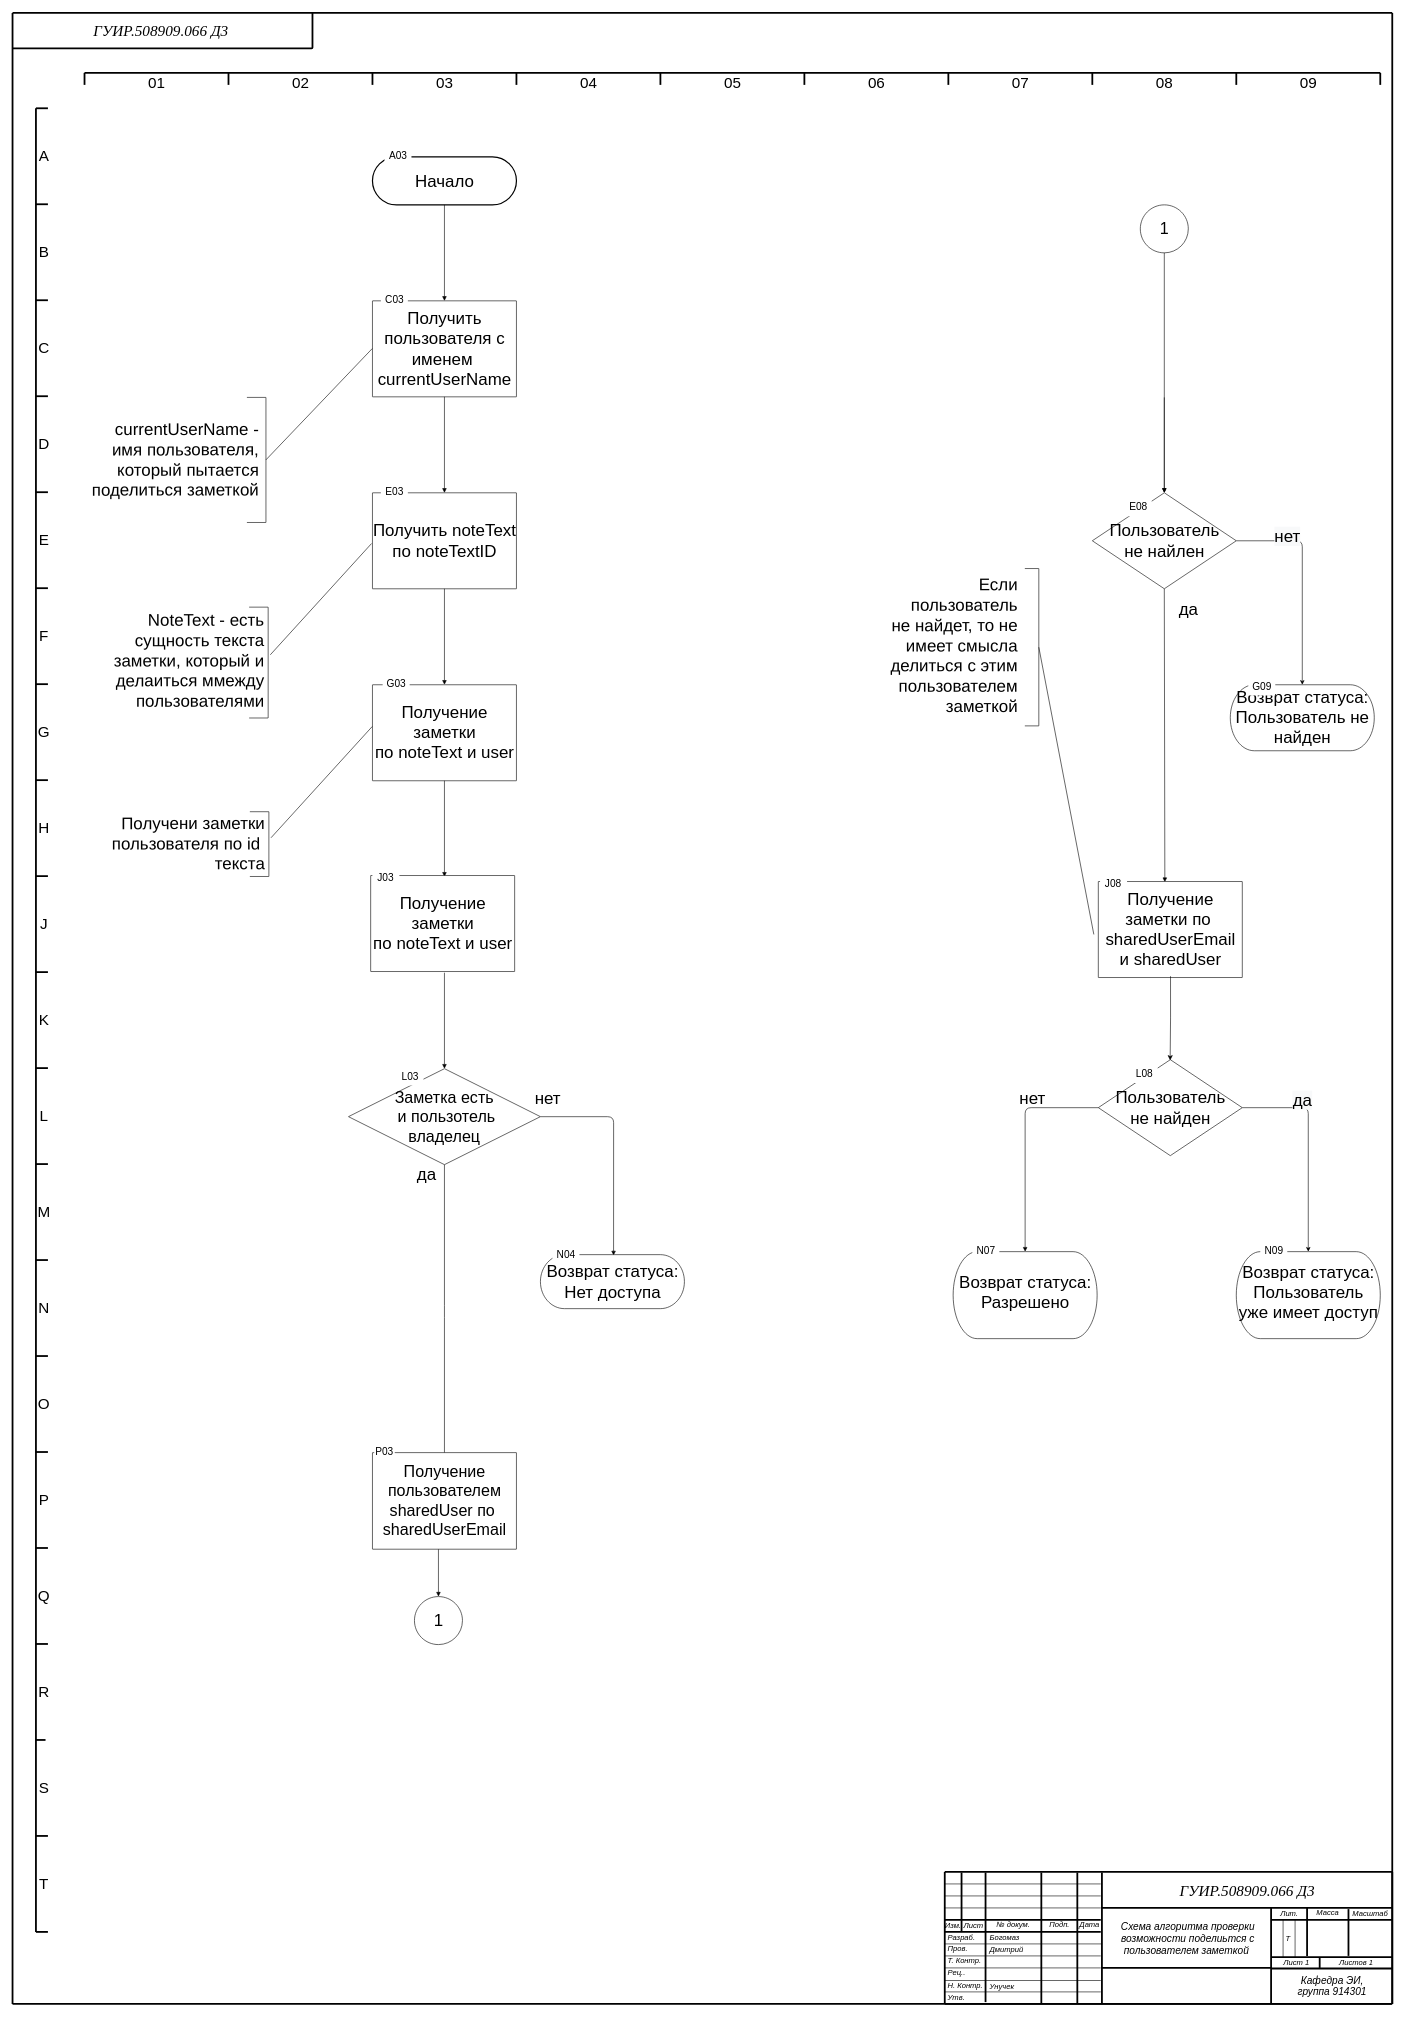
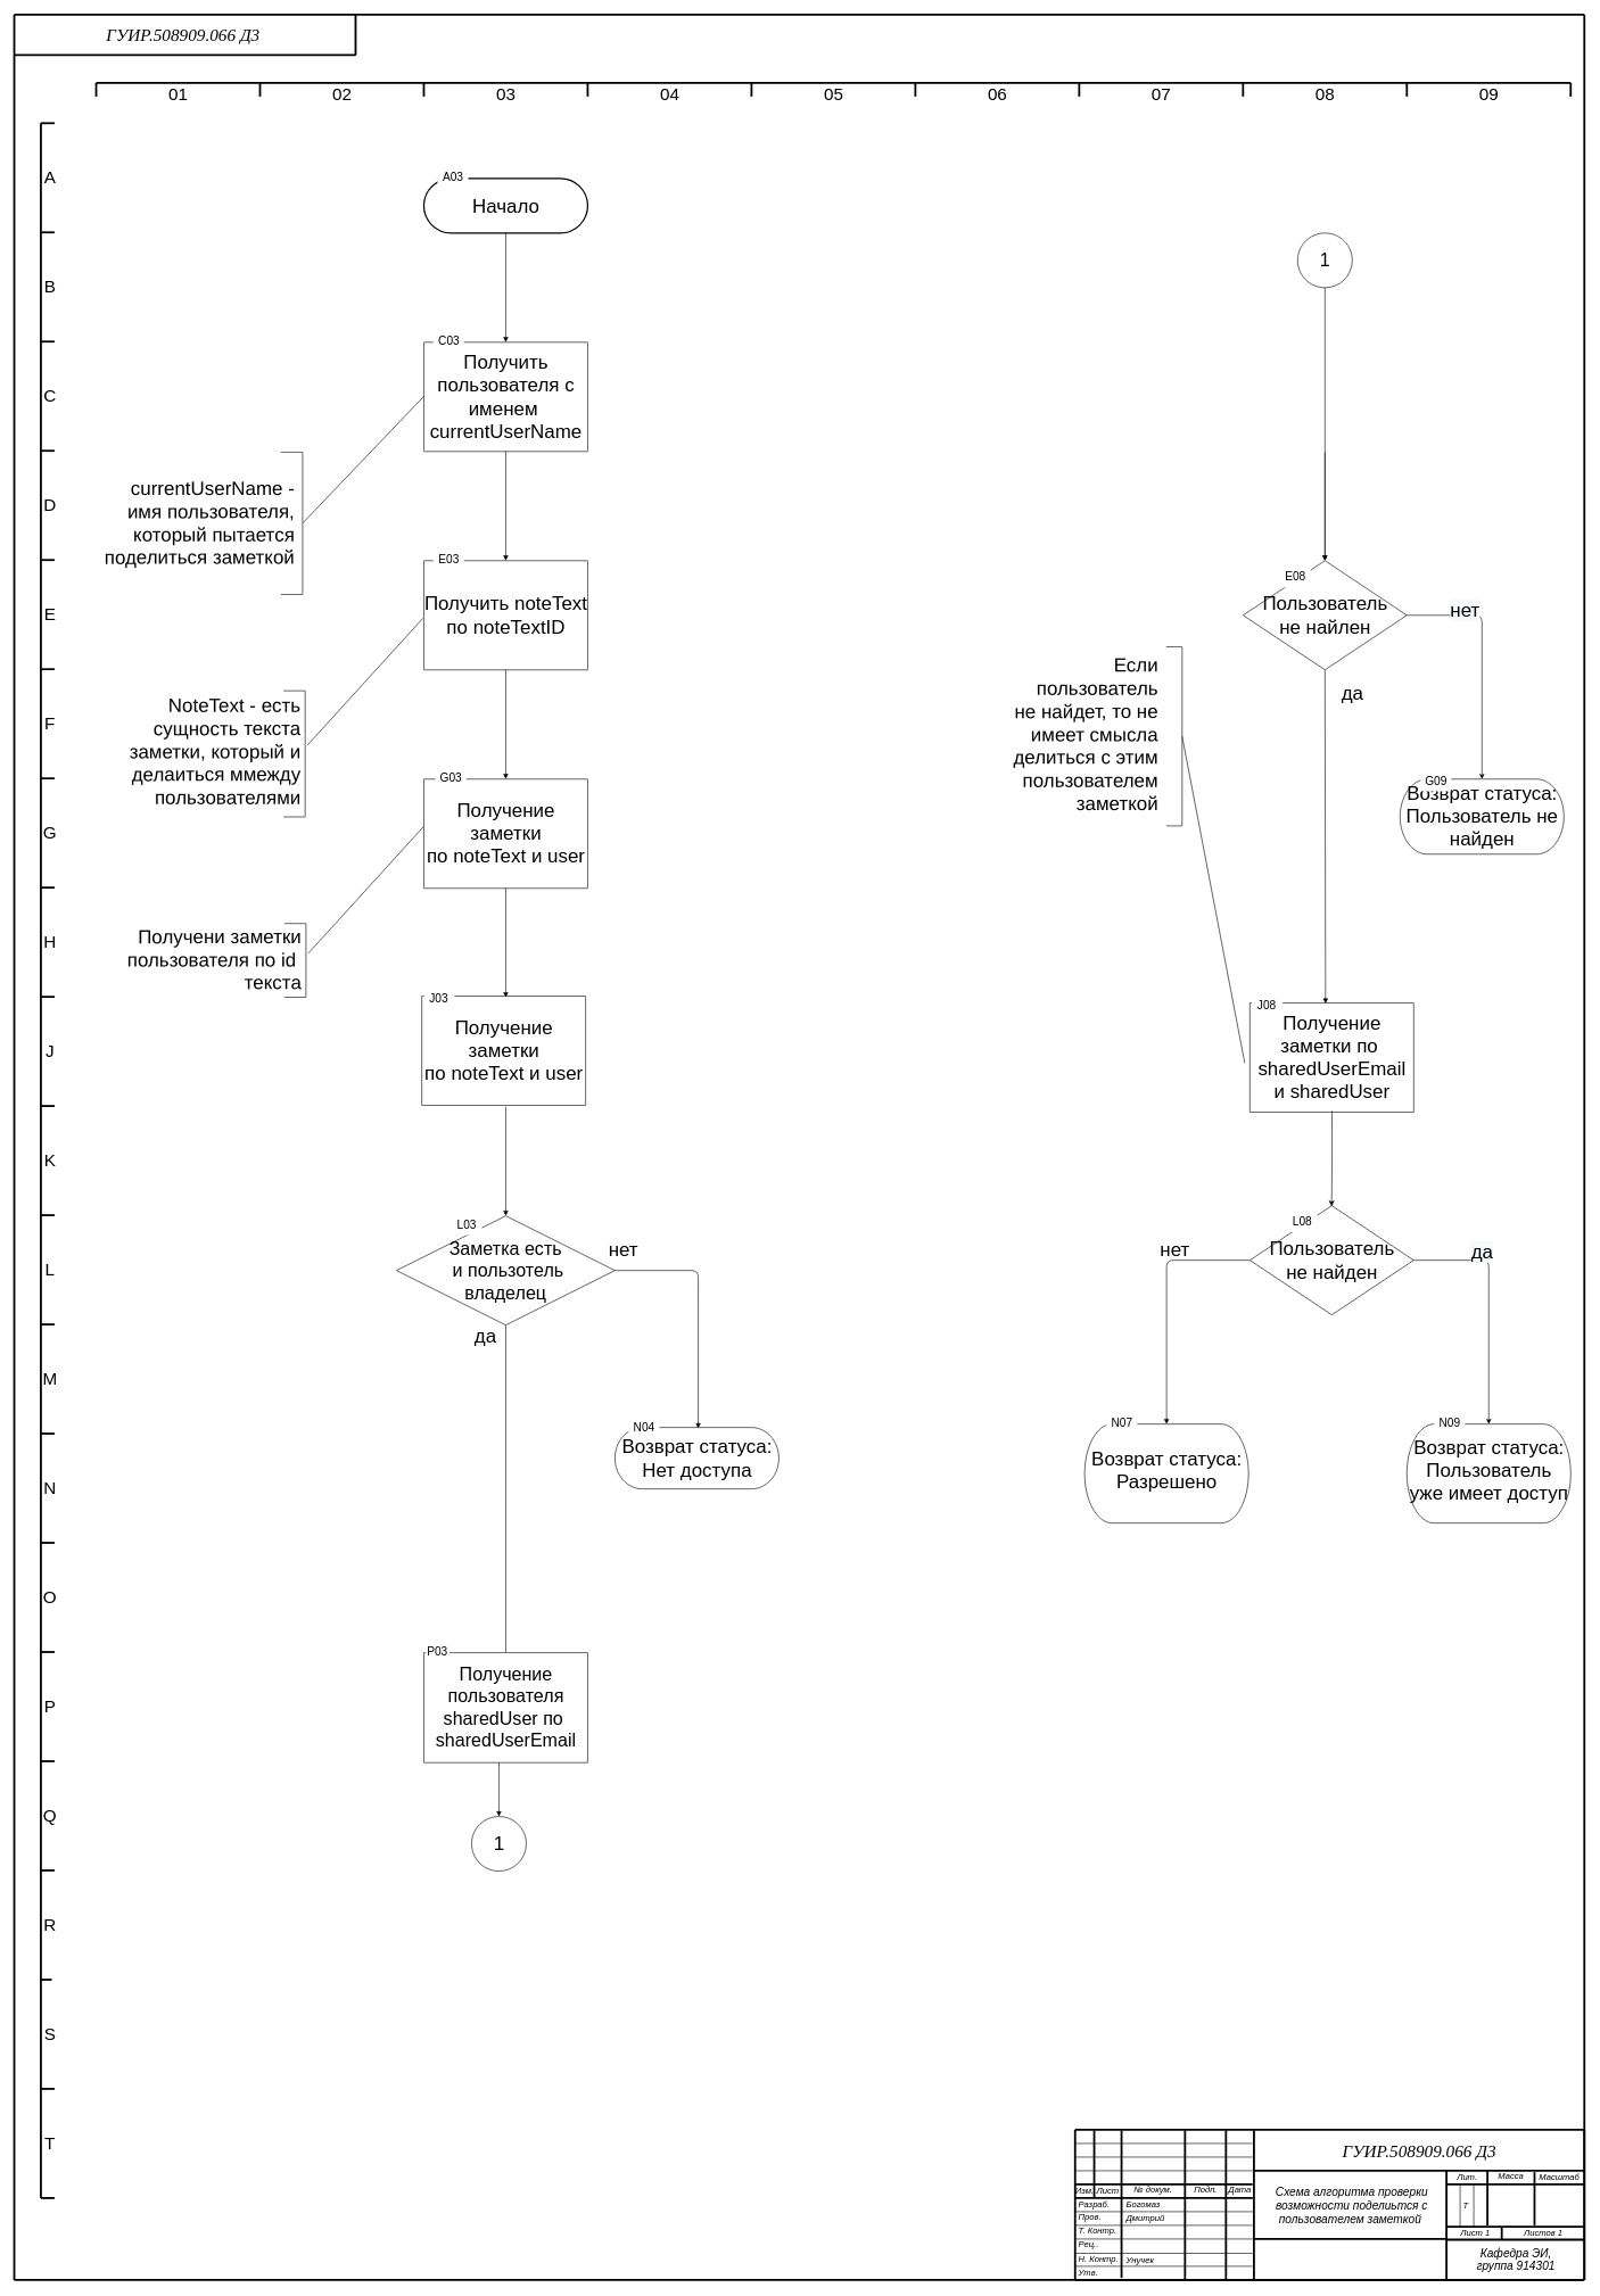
- <mxCell id="298" value="&lt;p style=&quot;margin: 0px ; direction: ltr&quot;&gt;&lt;font face=&quot;arial&quot;&gt;&lt;span style=&quot;font-size: 26.81px&quot;&gt;Получение пользователем sharedUser по&amp;nbsp;&lt;/span&gt;&lt;/font&gt;&lt;/p&gt;&lt;font face=&quot;arial&quot;&gt;&lt;span style=&quot;font-size: 26.81px&quot;&gt;sharedUserEmail&lt;/span&gt;&lt;/font&gt;" style="text;vsdxID=117;fillColor=none;gradientColor=none;strokeColor=none;spacingTop=-3;spacingBottom=-3;spacingLeft=-3;spacingRight=-3;labelBackgroundColor=none;rounded=1;html=1;whiteSpace=wrap;verticalAlign=middle;align=center;;html=1;" parent="296" vertex="1"><mxGeometry x="2.88" y="2.28" width="234.95" height="156.21" as="geometry" /></mxCell>
+ <mxCell id="298" value="&lt;p style=&quot;margin: 0px ; direction: ltr&quot;&gt;&lt;font face=&quot;arial&quot;&gt;&lt;span style=&quot;font-size: 26.81px&quot;&gt;Получение пользователя sharedUser по&amp;nbsp;&lt;/span&gt;&lt;/font&gt;&lt;/p&gt;&lt;font face=&quot;arial&quot;&gt;&lt;span style=&quot;font-size: 26.81px&quot;&gt;sharedUserEmail&lt;/span&gt;&lt;/font&gt;" style="text;vsdxID=117;fillColor=none;gradientColor=none;strokeColor=none;spacingTop=-3;spacingBottom=-3;spacingLeft=-3;spacingRight=-3;labelBackgroundColor=none;rounded=1;html=1;whiteSpace=wrap;verticalAlign=middle;align=center;;html=1;" parent="296" vertex="1"><mxGeometry x="2.88" y="2.28" width="234.95" height="156.21" as="geometry" /></mxCell>
